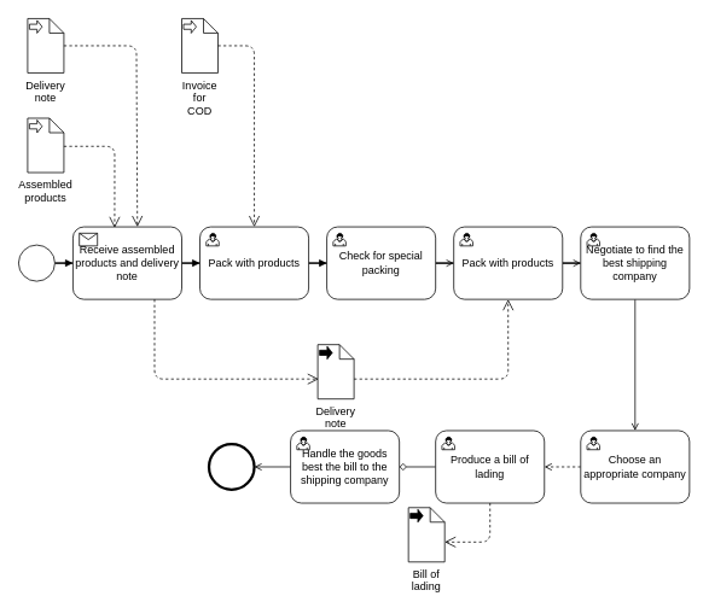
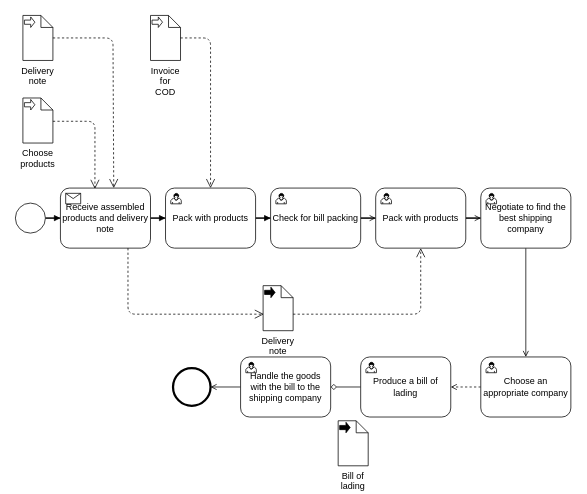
- <mxCell id="7" value="&lt;span&gt;Assembled products&lt;/span&gt;" style="shape=note;whiteSpace=wrap;size=16;html=1;dropTarget=0;fillColor=#FFFFFF;labelPosition=center;verticalLabelPosition=bottom;align=center;verticalAlign=top;" vertex="1" parent="1"><mxGeometry x="30" y="130" width="40" height="60" as="geometry" /></mxCell>
+ <mxCell id="7" value="&lt;span&gt;Choose products&lt;/span&gt;" style="shape=note;whiteSpace=wrap;size=16;html=1;dropTarget=0;fillColor=#FFFFFF;labelPosition=center;verticalLabelPosition=bottom;align=center;verticalAlign=top;" vertex="1" parent="1"><mxGeometry x="30" y="130" width="40" height="60" as="geometry" /></mxCell>
- <mxCell id="20" value="Check for special packing" style="html=1;whiteSpace=wrap;rounded=1;dropTarget=0;fillColor=#FFFFFF;" vertex="1" parent="1"><mxGeometry x="360" y="250" width="120" height="80" as="geometry" /></mxCell>
+ <mxCell id="20" value="Check for bill packing" style="html=1;whiteSpace=wrap;rounded=1;dropTarget=0;fillColor=#FFFFFF;" vertex="1" parent="1"><mxGeometry x="360" y="250" width="120" height="80" as="geometry" /></mxCell>
- <mxCell id="42" value="Handle the goods best the bill to the shipping company" style="html=1;whiteSpace=wrap;rounded=1;dropTarget=0;fillColor=#FFFFFF;" vertex="1" parent="1"><mxGeometry x="320" y="475" width="120" height="80" as="geometry" /></mxCell>
+ <mxCell id="42" value="Handle the goods with the bill to the shipping company" style="html=1;whiteSpace=wrap;rounded=1;dropTarget=0;fillColor=#FFFFFF;" vertex="1" parent="1"><mxGeometry x="320" y="475" width="120" height="80" as="geometry" /></mxCell>
- <mxCell id="38" value="" style="startArrow=none;startFill=0;startSize=7;endArrow=open;endFill=0;endSize=10;dashed=1;html=1;exitX=0.5;exitY=1;exitDx=0;exitDy=0;entryX=0;entryY=0;entryDx=40;entryDy=38;entryPerimeter=0;" edge="1" parent="1" source="36" target="39"><mxGeometry width="100" relative="1" as="geometry"><mxPoint x="180" y="340" as="sourcePoint" /><mxPoint x="370" y="608" as="targetPoint" /><Array as="points"><mxPoint x="540" y="598" /></Array></mxGeometry></mxCell>
